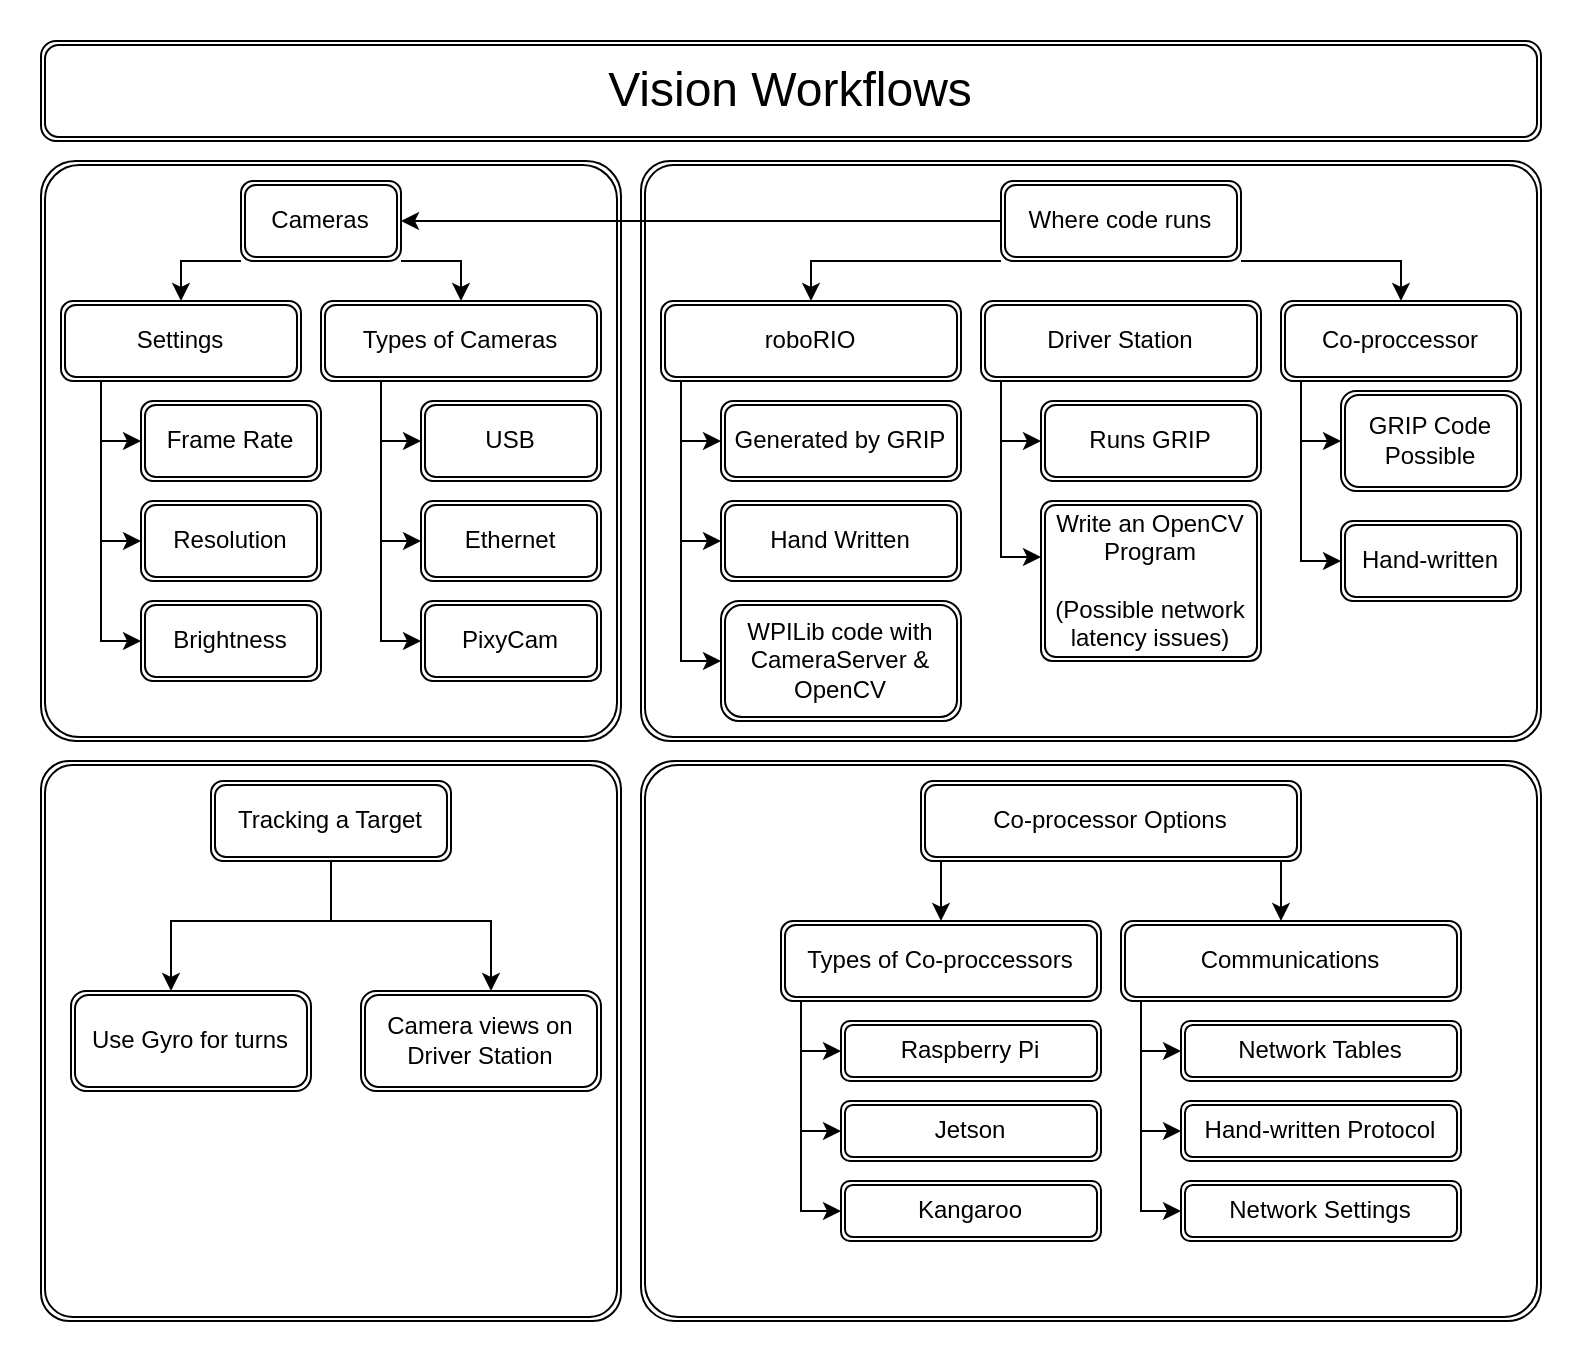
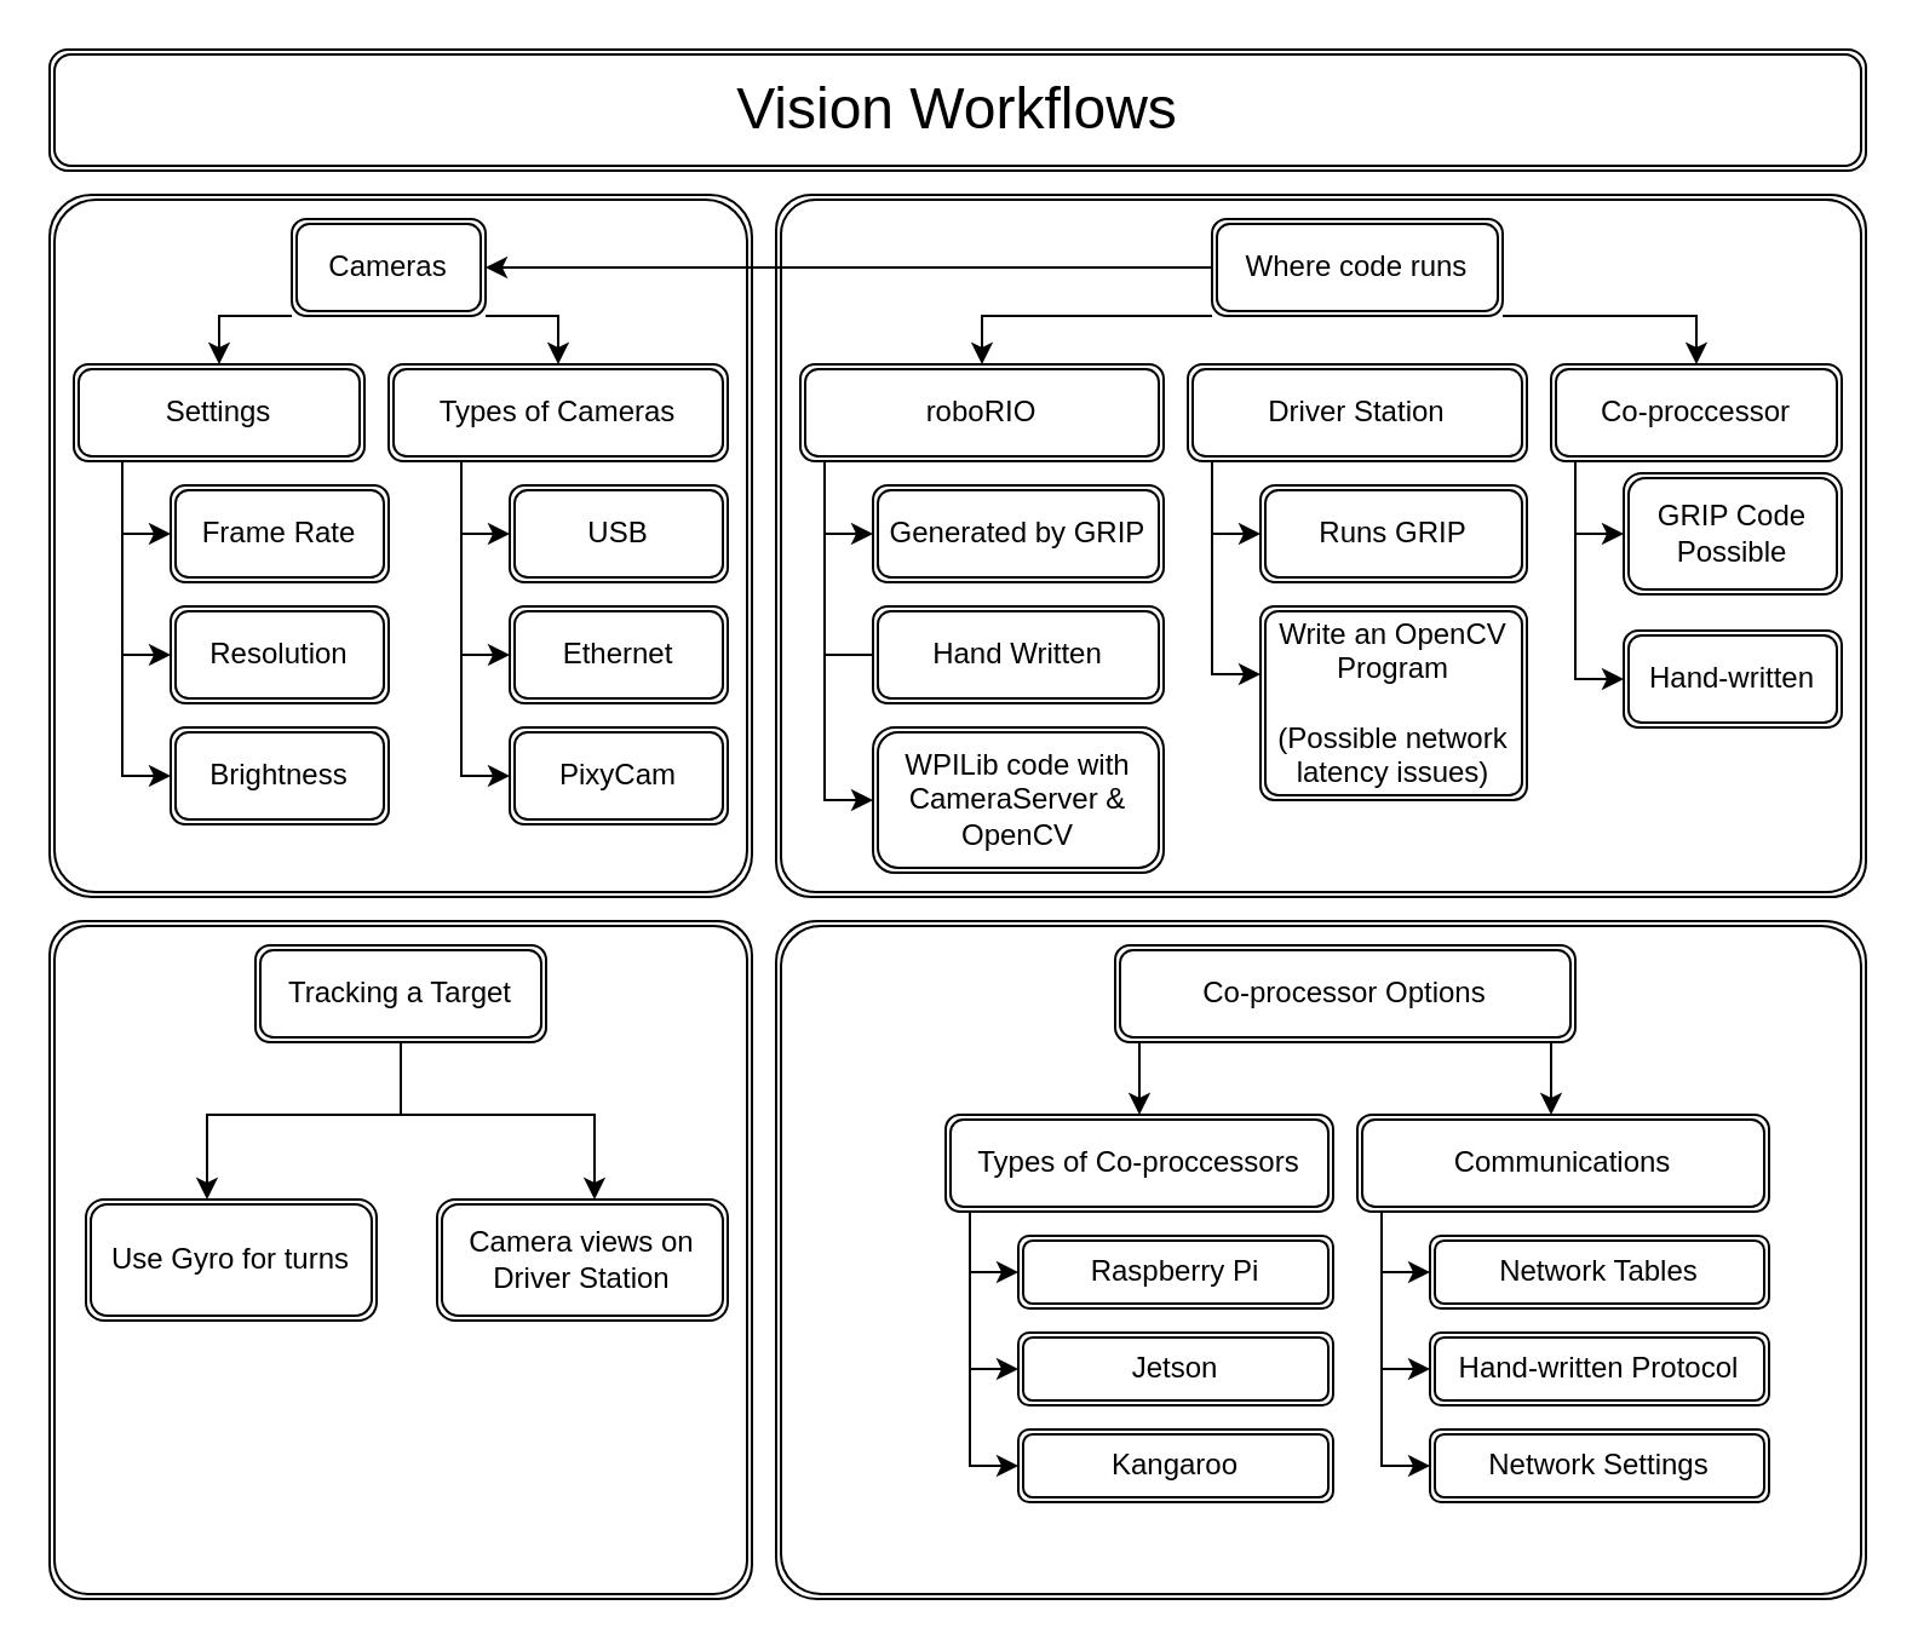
- <mxCell id="42" style="edgeStyle=orthogonalEdgeStyle;rounded=0;orthogonalLoop=1;jettySize=auto;html=1;entryX=0;entryY=0.5;entryDx=0;entryDy=0;" edge="1" parent="1" source="44" target="46"><mxGeometry relative="1" as="geometry"><Array as="points"><mxPoint x="340" y="270" /></Array></mxGeometry></mxCell>
+ <mxCell id="42" style="edgeStyle=orthogonalEdgeStyle;rounded=0;orthogonalLoop=1;jettySize=auto;html=1;entryX=0;entryY=0.5;entryDx=0;entryDy=0;endArrow=none;" edge="1" parent="1" source="44" target="46"><mxGeometry relative="1" as="geometry"><Array as="points"><mxPoint x="340" y="270" /></Array></mxGeometry></mxCell>
